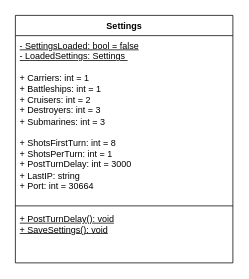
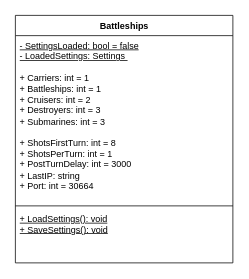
- <mxCell id="2" value="Settings" style="swimlane;fontStyle=1;align=center;verticalAlign=top;childLayout=stackLayout;horizontal=1;startSize=27;horizontalStack=0;resizeParent=1;resizeParentMax=0;resizeLast=0;collapsible=1;marginBottom=0;html=1;" vertex="1" parent="1"><mxGeometry x="20" y="20" width="290" height="330" as="geometry" /></mxCell>
+ <mxCell id="2" value="Battleships" style="swimlane;fontStyle=1;align=center;verticalAlign=top;childLayout=stackLayout;horizontal=1;startSize=27;horizontalStack=0;resizeParent=1;resizeParentMax=0;resizeLast=0;collapsible=1;marginBottom=0;html=1;" vertex="1" parent="1"><mxGeometry x="20" y="20" width="290" height="330" as="geometry" /></mxCell>
- <mxCell id="5" value="&lt;u&gt;+ PostTurnDelay(): void&lt;br&gt;+ SaveSettings(): void&lt;br&gt;&lt;/u&gt;" style="text;strokeColor=none;fillColor=none;align=left;verticalAlign=top;spacingLeft=4;spacingRight=4;overflow=hidden;rotatable=0;points=[[0,0.5],[1,0.5]];portConstraint=eastwest;html=1;" vertex="1" parent="2"><mxGeometry y="258" width="290" height="72" as="geometry" /></mxCell>
+ <mxCell id="5" value="&lt;u&gt;+ LoadSettings(): void&lt;br&gt;+ SaveSettings(): void&lt;br&gt;&lt;/u&gt;" style="text;strokeColor=none;fillColor=none;align=left;verticalAlign=top;spacingLeft=4;spacingRight=4;overflow=hidden;rotatable=0;points=[[0,0.5],[1,0.5]];portConstraint=eastwest;html=1;" vertex="1" parent="2"><mxGeometry y="258" width="290" height="72" as="geometry" /></mxCell>
